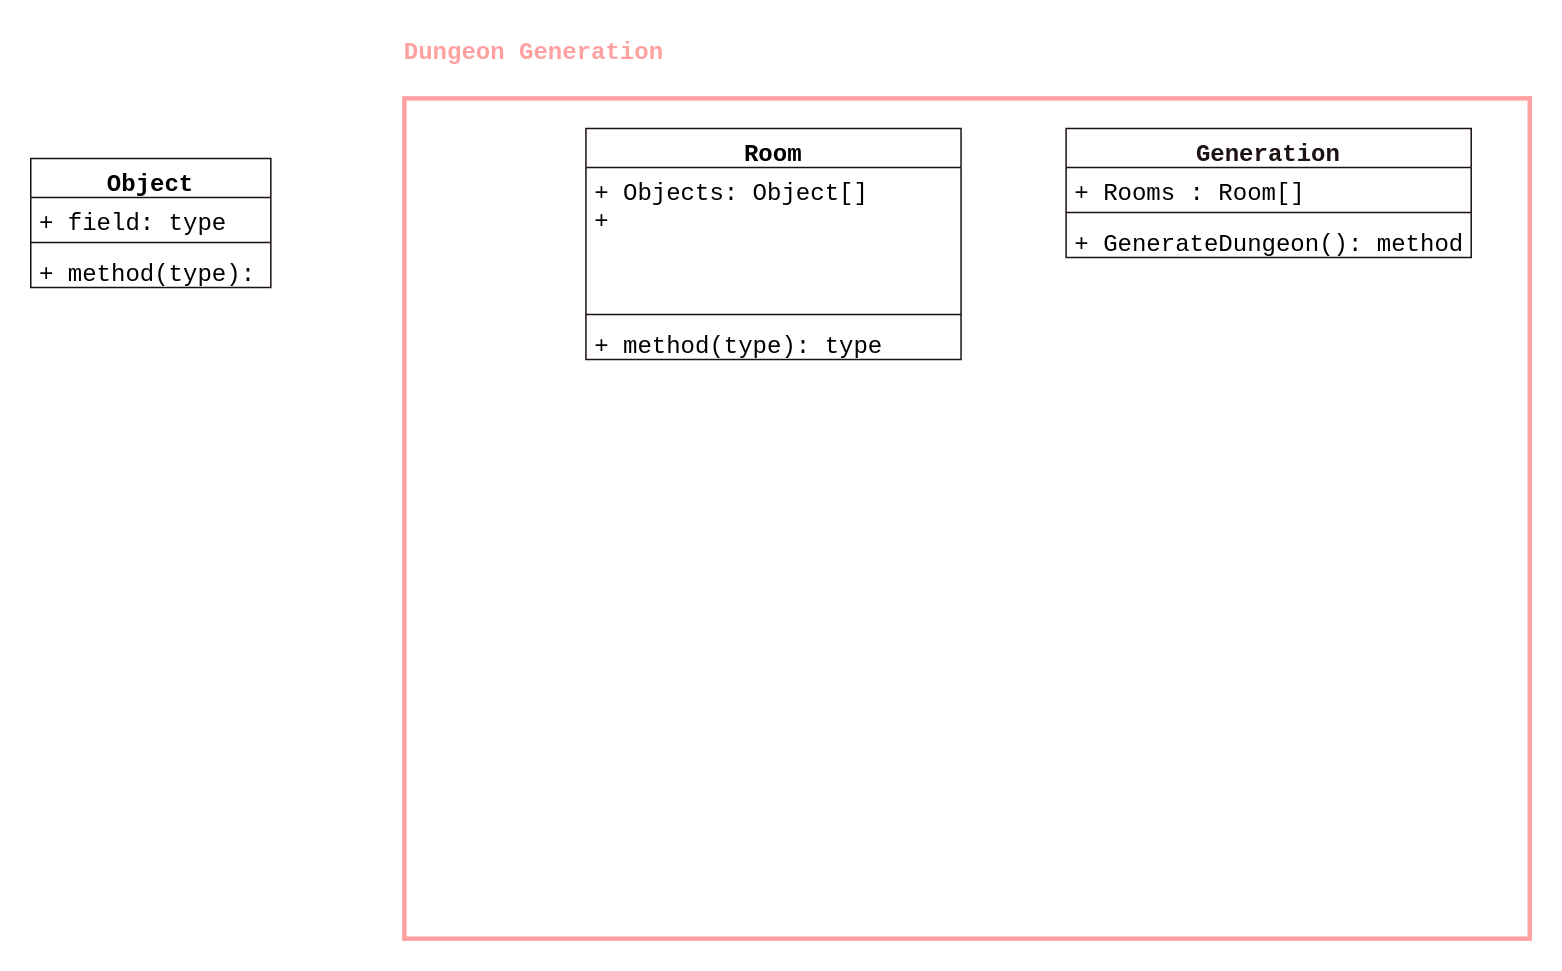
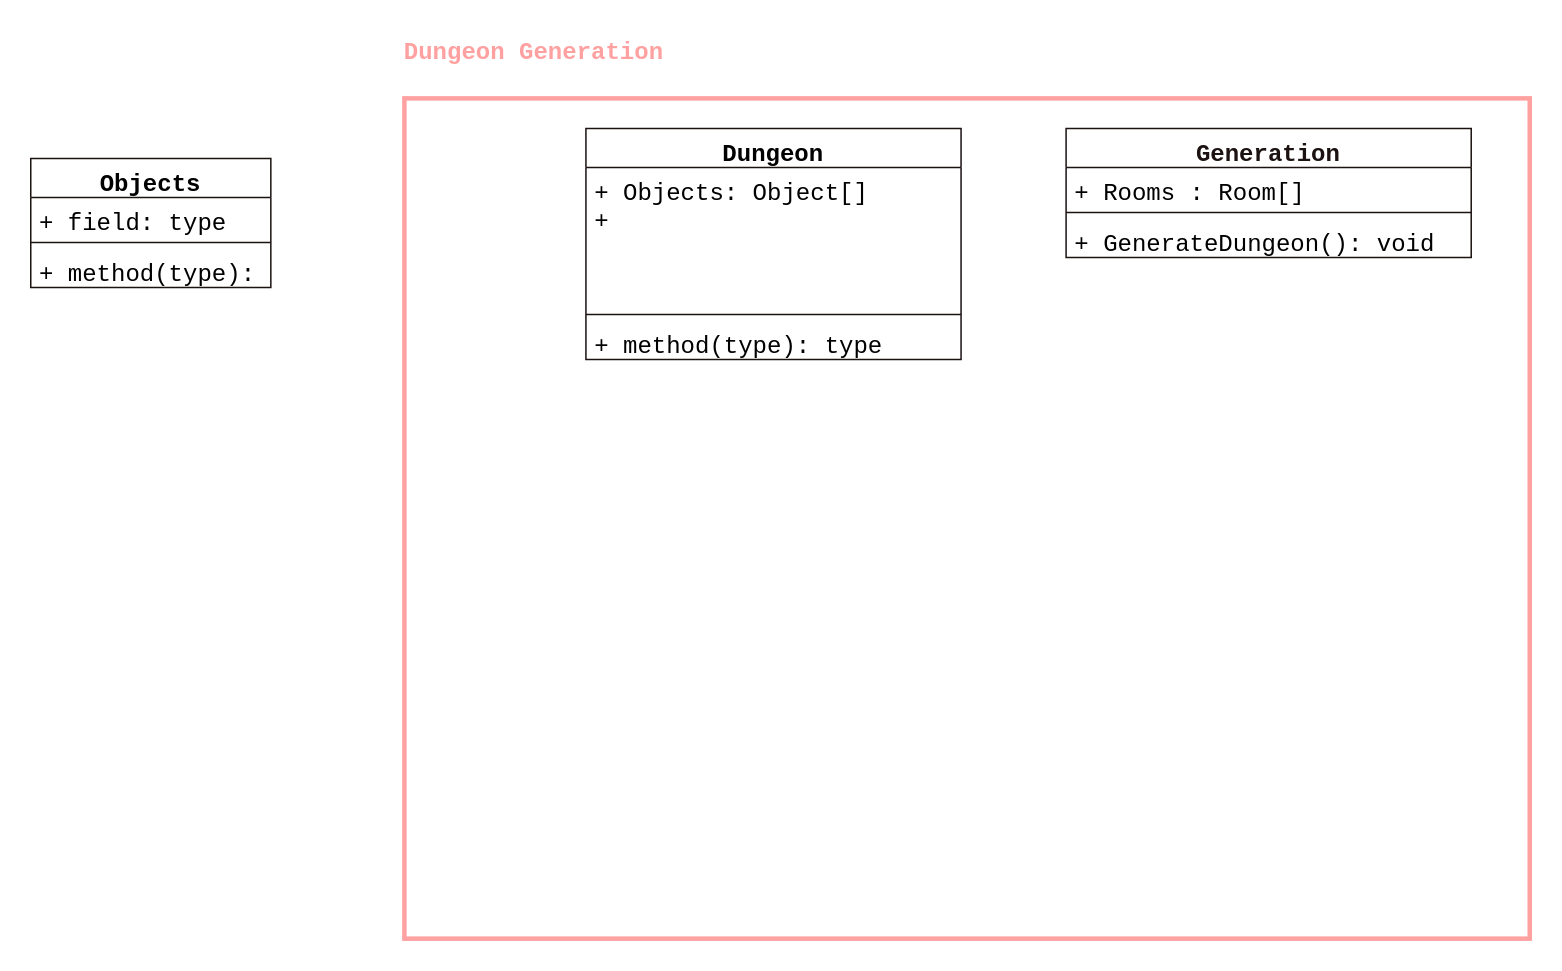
- <mxCell id="8" value="Room&#10;" style="swimlane;fontStyle=1;align=center;verticalAlign=top;childLayout=stackLayout;horizontal=1;startSize=26;horizontalStack=0;resizeParent=1;resizeParentMax=0;resizeLast=0;collapsible=1;marginBottom=0;strokeColor=#1C1212;strokeWidth=1;fontFamily=Courier New;fontSize=16;fontColor=#000000;fillColor=none;" vertex="1" parent="1"><mxGeometry x="390" y="85" width="250" height="154" as="geometry" /></mxCell>
+ <mxCell id="8" value="Dungeon&#10;" style="swimlane;fontStyle=1;align=center;verticalAlign=top;childLayout=stackLayout;horizontal=1;startSize=26;horizontalStack=0;resizeParent=1;resizeParentMax=0;resizeLast=0;collapsible=1;marginBottom=0;strokeColor=#1C1212;strokeWidth=1;fontFamily=Courier New;fontSize=16;fontColor=#000000;fillColor=none;" vertex="1" parent="1"><mxGeometry x="390" y="85" width="250" height="154" as="geometry" /></mxCell>
- <mxCell id="12" value="Object" style="swimlane;fontStyle=1;align=center;verticalAlign=top;childLayout=stackLayout;horizontal=1;startSize=26;horizontalStack=0;resizeParent=1;resizeParentMax=0;resizeLast=0;collapsible=1;marginBottom=0;strokeColor=#1C1212;strokeWidth=1;fontFamily=Courier New;fontSize=16;fontColor=#000000;fillColor=none;" vertex="1" parent="1"><mxGeometry x="20" y="105" width="160" height="86" as="geometry" /></mxCell>
+ <mxCell id="12" value="Objects" style="swimlane;fontStyle=1;align=center;verticalAlign=top;childLayout=stackLayout;horizontal=1;startSize=26;horizontalStack=0;resizeParent=1;resizeParentMax=0;resizeLast=0;collapsible=1;marginBottom=0;strokeColor=#1C1212;strokeWidth=1;fontFamily=Courier New;fontSize=16;fontColor=#000000;fillColor=none;" vertex="1" parent="1"><mxGeometry x="20" y="105" width="160" height="86" as="geometry" /></mxCell>
- <mxCell id="7" value="+ GenerateDungeon(): method" style="text;strokeColor=none;fillColor=none;align=left;verticalAlign=top;spacingLeft=4;spacingRight=4;overflow=hidden;rotatable=0;points=[[0,0.5],[1,0.5]];portConstraint=eastwest;strokeWidth=4;fontFamily=Courier New;fontSize=16;fontColor=#000000;" vertex="1" parent="4"><mxGeometry y="60" width="270" height="26" as="geometry" /></mxCell>
+ <mxCell id="7" value="+ GenerateDungeon(): void" style="text;strokeColor=none;fillColor=none;align=left;verticalAlign=top;spacingLeft=4;spacingRight=4;overflow=hidden;rotatable=0;points=[[0,0.5],[1,0.5]];portConstraint=eastwest;strokeWidth=4;fontFamily=Courier New;fontSize=16;fontColor=#000000;" vertex="1" parent="4"><mxGeometry y="60" width="270" height="26" as="geometry" /></mxCell>
